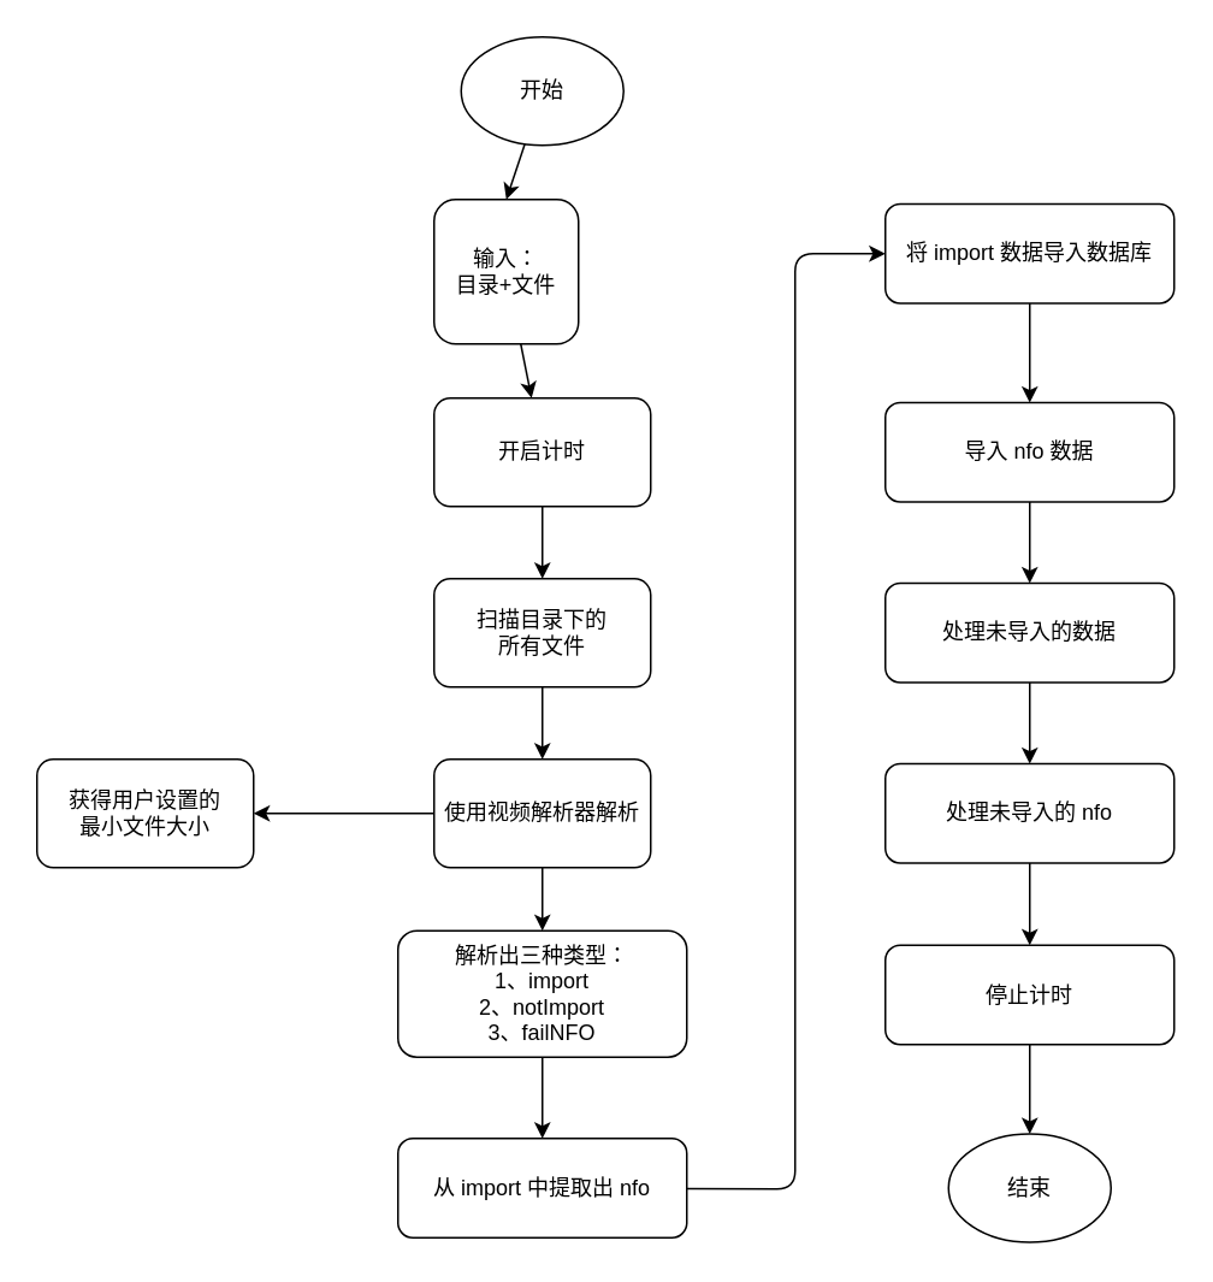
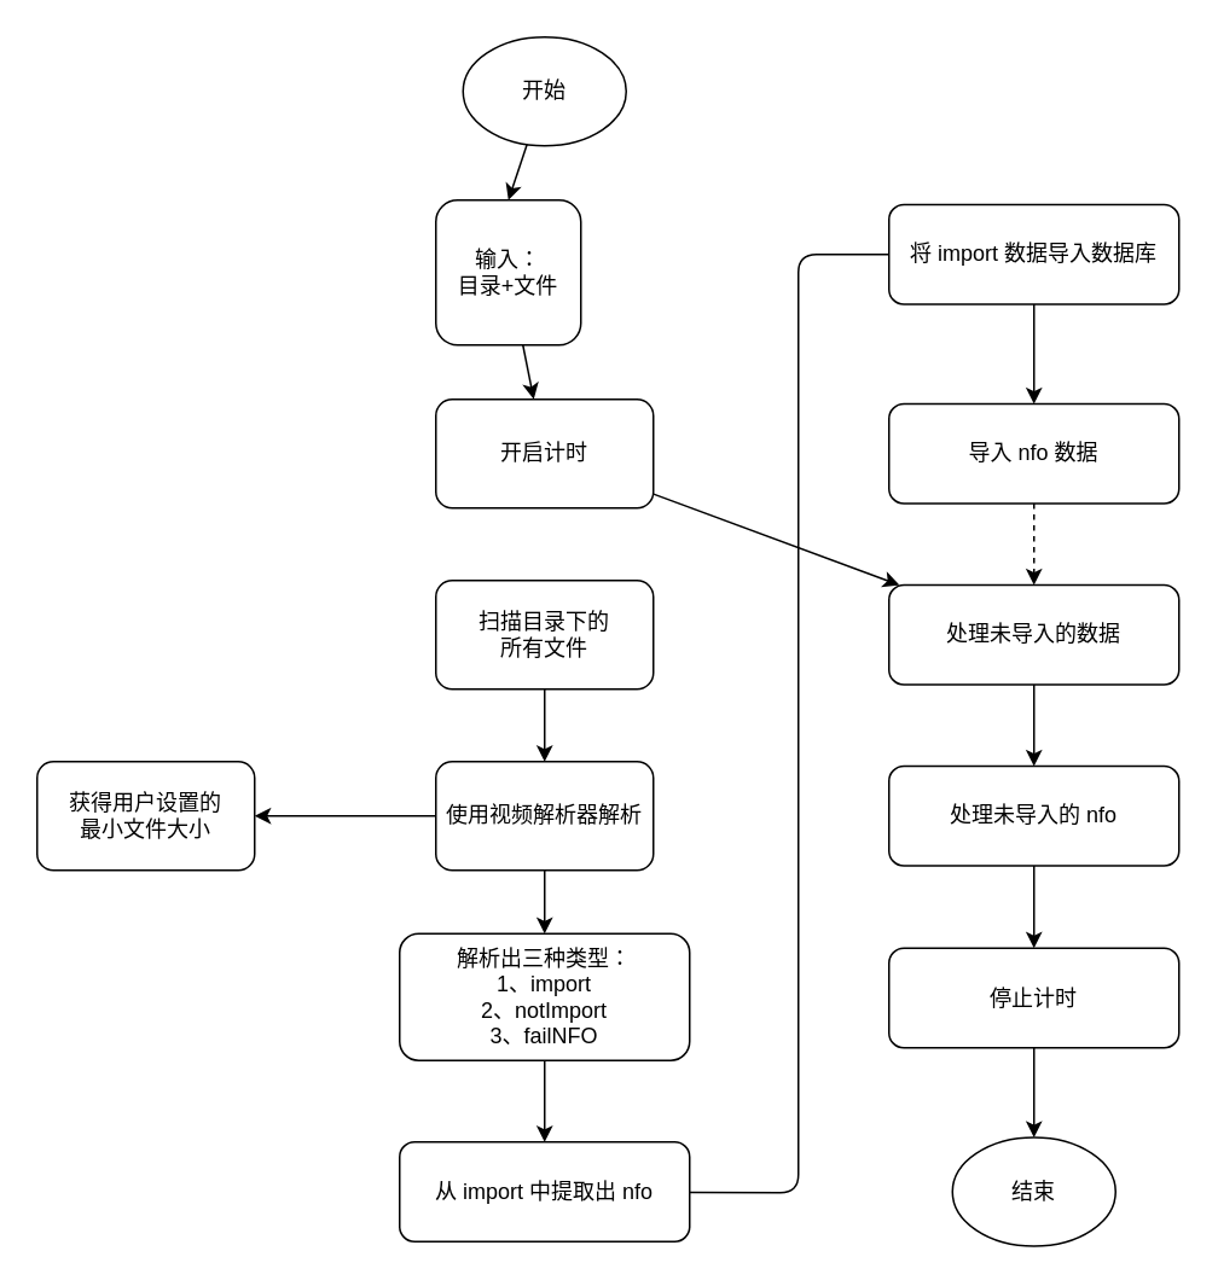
- <mxCell id="15" style="edgeStyle=none;html=1;entryX=0;entryY=0.5;entryDx=0;entryDy=0;" edge="1" parent="1" source="16" target="18"><mxGeometry relative="1" as="geometry"><Array as="points"><mxPoint x="440" y="658" /><mxPoint x="440" y="140" /></Array></mxGeometry></mxCell>
+ <mxCell id="15" style="edgeStyle=none;html=1;entryX=0;entryY=0.5;entryDx=0;entryDy=0;endArrow=none;" edge="1" parent="1" source="16" target="18"><mxGeometry relative="1" as="geometry"><Array as="points"><mxPoint x="440" y="658" /><mxPoint x="440" y="140" /></Array></mxGeometry></mxCell>
- <mxCell id="19" value="" style="edgeStyle=none;html=1;" edge="1" parent="1" source="20" target="22"><mxGeometry relative="1" as="geometry" /></mxCell>
+ <mxCell id="19" value="" style="edgeStyle=none;html=1;dashed=1;" edge="1" parent="1" source="20" target="22"><mxGeometry relative="1" as="geometry" /></mxCell>
- <mxCell id="6" value="" style="edgeStyle=none;html=1;" edge="1" parent="1" source="7" target="9"><mxGeometry relative="1" as="geometry" /></mxCell>
+ <mxCell id="6" value="" style="edgeStyle=none;html=1;" edge="1" parent="1" source="7" target="22"><mxGeometry relative="1" as="geometry" /></mxCell>
